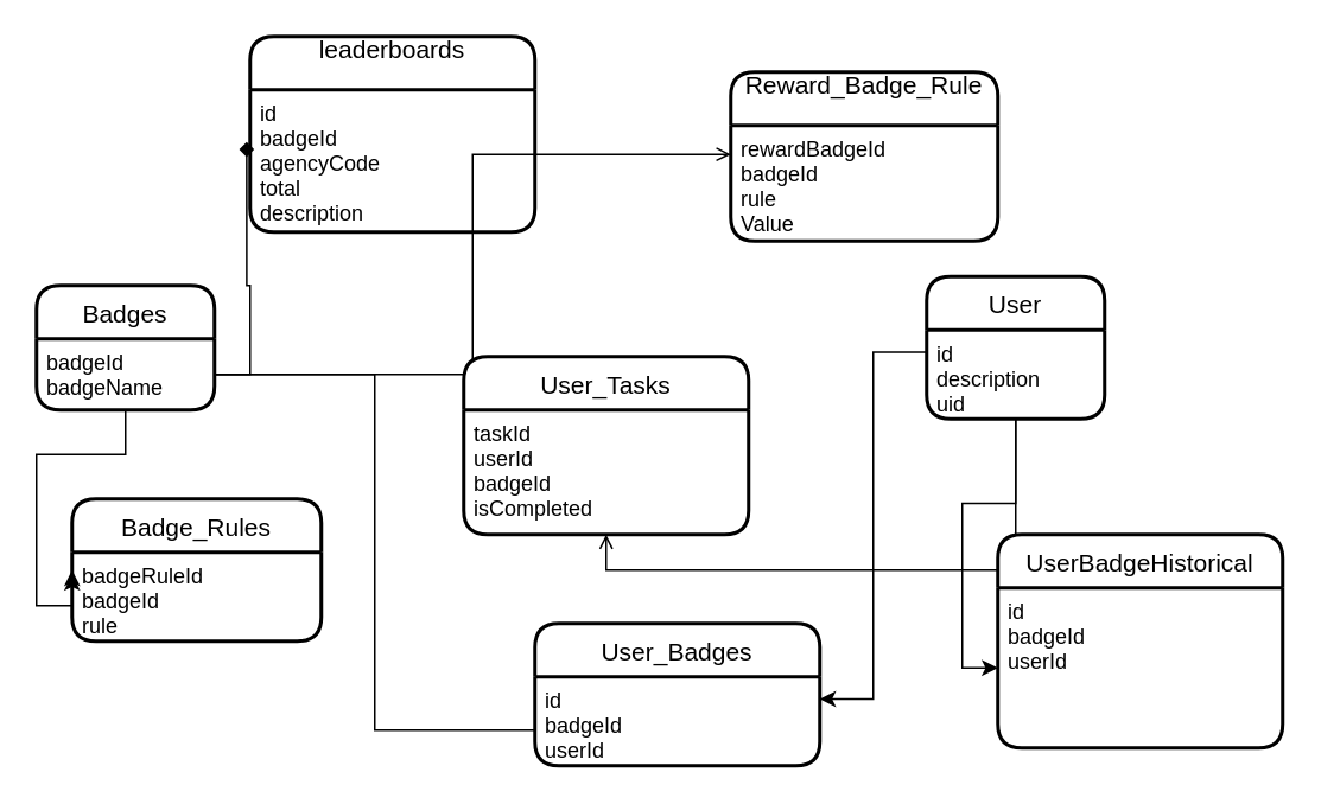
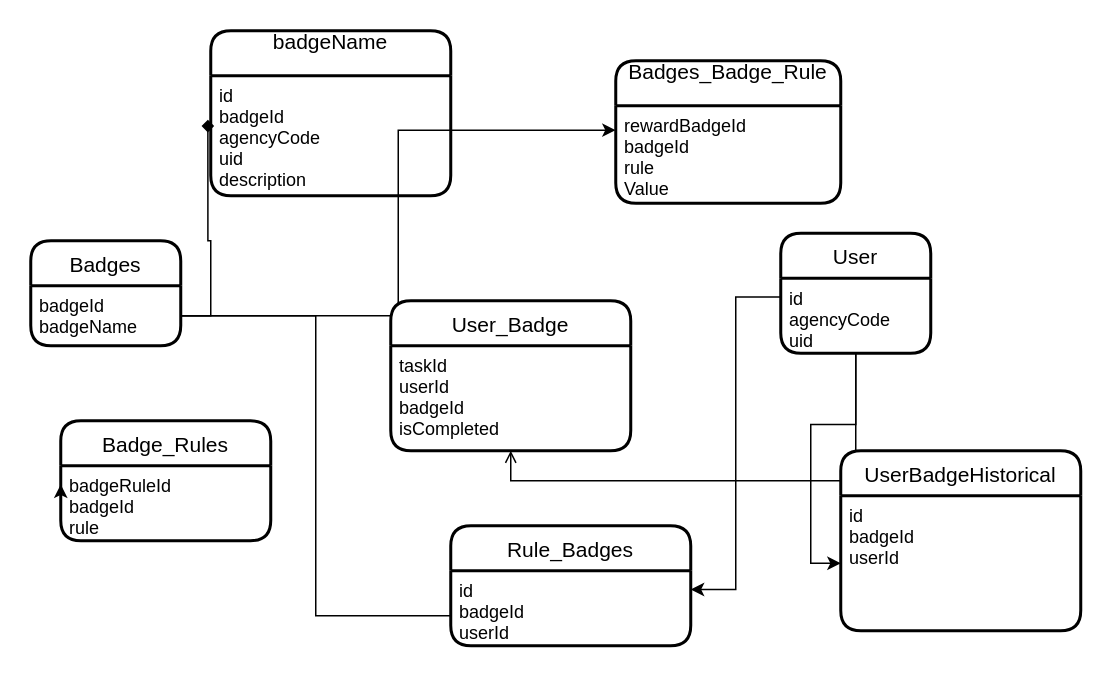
- <mxCell id="20" value="leaderboards&#10;" style="swimlane;childLayout=stackLayout;horizontal=1;startSize=30;horizontalStack=0;rounded=1;fontSize=14;fontStyle=0;strokeWidth=2;resizeParent=0;resizeLast=1;shadow=0;dashed=0;align=center;" vertex="1" parent="1"><mxGeometry x="140" y="20" width="160" height="110" as="geometry" /></mxCell>
+ <mxCell id="20" value="badgeName&#10;" style="swimlane;childLayout=stackLayout;horizontal=1;startSize=30;horizontalStack=0;rounded=1;fontSize=14;fontStyle=0;strokeWidth=2;resizeParent=0;resizeLast=1;shadow=0;dashed=0;align=center;" vertex="1" parent="1"><mxGeometry x="140" y="20" width="160" height="110" as="geometry" /></mxCell>
- <mxCell id="8" value="Reward_Badge_Rule&#10;" style="swimlane;childLayout=stackLayout;horizontal=1;startSize=30;horizontalStack=0;rounded=1;fontSize=14;fontStyle=0;strokeWidth=2;resizeParent=0;resizeLast=1;shadow=0;dashed=0;align=center;" vertex="1" parent="1"><mxGeometry x="410" y="40" width="150" height="95" as="geometry" /></mxCell>
+ <mxCell id="8" value="Badges_Badge_Rule&#10;" style="swimlane;childLayout=stackLayout;horizontal=1;startSize=30;horizontalStack=0;rounded=1;fontSize=14;fontStyle=0;strokeWidth=2;resizeParent=0;resizeLast=1;shadow=0;dashed=0;align=center;" vertex="1" parent="1"><mxGeometry x="410" y="40" width="150" height="95" as="geometry" /></mxCell>
- <mxCell id="21" value="id&#10;badgeId&#10;agencyCode&#10;total&#10;description" style="align=left;strokeColor=none;fillColor=none;spacingLeft=4;fontSize=12;verticalAlign=top;resizable=0;rotatable=0;part=1;" vertex="1" parent="20"><mxGeometry y="30" width="160" height="80" as="geometry" /></mxCell>
+ <mxCell id="21" value="id&#10;badgeId&#10;agencyCode&#10;uid&#10;description" style="align=left;strokeColor=none;fillColor=none;spacingLeft=4;fontSize=12;verticalAlign=top;resizable=0;rotatable=0;part=1;" vertex="1" parent="20"><mxGeometry y="30" width="160" height="80" as="geometry" /></mxCell>
- <mxCell id="10" style="edgeStyle=orthogonalEdgeStyle;rounded=0;orthogonalLoop=1;jettySize=auto;html=1;entryX=0;entryY=0.25;entryDx=0;entryDy=0;endArrow=open;" edge="1" parent="1" source="4" target="9"><mxGeometry relative="1" as="geometry" /></mxCell>
+ <mxCell id="10" style="edgeStyle=orthogonalEdgeStyle;rounded=0;orthogonalLoop=1;jettySize=auto;html=1;entryX=0;entryY=0.25;entryDx=0;entryDy=0;" edge="1" parent="1" source="4" target="9"><mxGeometry relative="1" as="geometry" /></mxCell>
- <mxCell id="13" value="id&#10;description&#10;uid" style="align=left;strokeColor=none;fillColor=none;spacingLeft=4;fontSize=12;verticalAlign=top;resizable=0;rotatable=0;part=1;" vertex="1" parent="12"><mxGeometry y="30" width="100" height="50" as="geometry" /></mxCell>
+ <mxCell id="13" value="id&#10;agencyCode&#10;uid" style="align=left;strokeColor=none;fillColor=none;spacingLeft=4;fontSize=12;verticalAlign=top;resizable=0;rotatable=0;part=1;" vertex="1" parent="12"><mxGeometry y="30" width="100" height="50" as="geometry" /></mxCell>
- <mxCell id="14" value="User_Tasks" style="swimlane;childLayout=stackLayout;horizontal=1;startSize=30;horizontalStack=0;rounded=1;fontSize=14;fontStyle=0;strokeWidth=2;resizeParent=0;resizeLast=1;shadow=0;dashed=0;align=center;" vertex="1" parent="1"><mxGeometry x="260" y="200" width="160" height="100" as="geometry" /></mxCell>
+ <mxCell id="14" value="User_Badge" style="swimlane;childLayout=stackLayout;horizontal=1;startSize=30;horizontalStack=0;rounded=1;fontSize=14;fontStyle=0;strokeWidth=2;resizeParent=0;resizeLast=1;shadow=0;dashed=0;align=center;" vertex="1" parent="1"><mxGeometry x="260" y="200" width="160" height="100" as="geometry" /></mxCell>
- <mxCell id="2" value="" style="edgeStyle=orthogonalEdgeStyle;rounded=0;orthogonalLoop=1;jettySize=auto;html=1;entryX=0;entryY=0.5;entryDx=0;entryDy=0;" edge="1" parent="1" source="3" target="5"><mxGeometry relative="1" as="geometry"><mxPoint x="130" y="260" as="targetPoint" /><Array as="points"><mxPoint x="70" y="255" /><mxPoint x="20" y="255" /><mxPoint x="20" y="340" /><mxPoint x="40" y="340" /></Array></mxGeometry></mxCell>
- <mxCell id="16" value="User_Badges" style="swimlane;childLayout=stackLayout;horizontal=1;startSize=30;horizontalStack=0;rounded=1;fontSize=14;fontStyle=0;strokeWidth=2;resizeParent=0;resizeLast=1;shadow=0;dashed=0;align=center;" vertex="1" parent="1"><mxGeometry x="300" y="350" width="160" height="80" as="geometry" /></mxCell>
+ <mxCell id="16" value="Rule_Badges" style="swimlane;childLayout=stackLayout;horizontal=1;startSize=30;horizontalStack=0;rounded=1;fontSize=14;fontStyle=0;strokeWidth=2;resizeParent=0;resizeLast=1;shadow=0;dashed=0;align=center;" vertex="1" parent="1"><mxGeometry x="300" y="350" width="160" height="80" as="geometry" /></mxCell>
